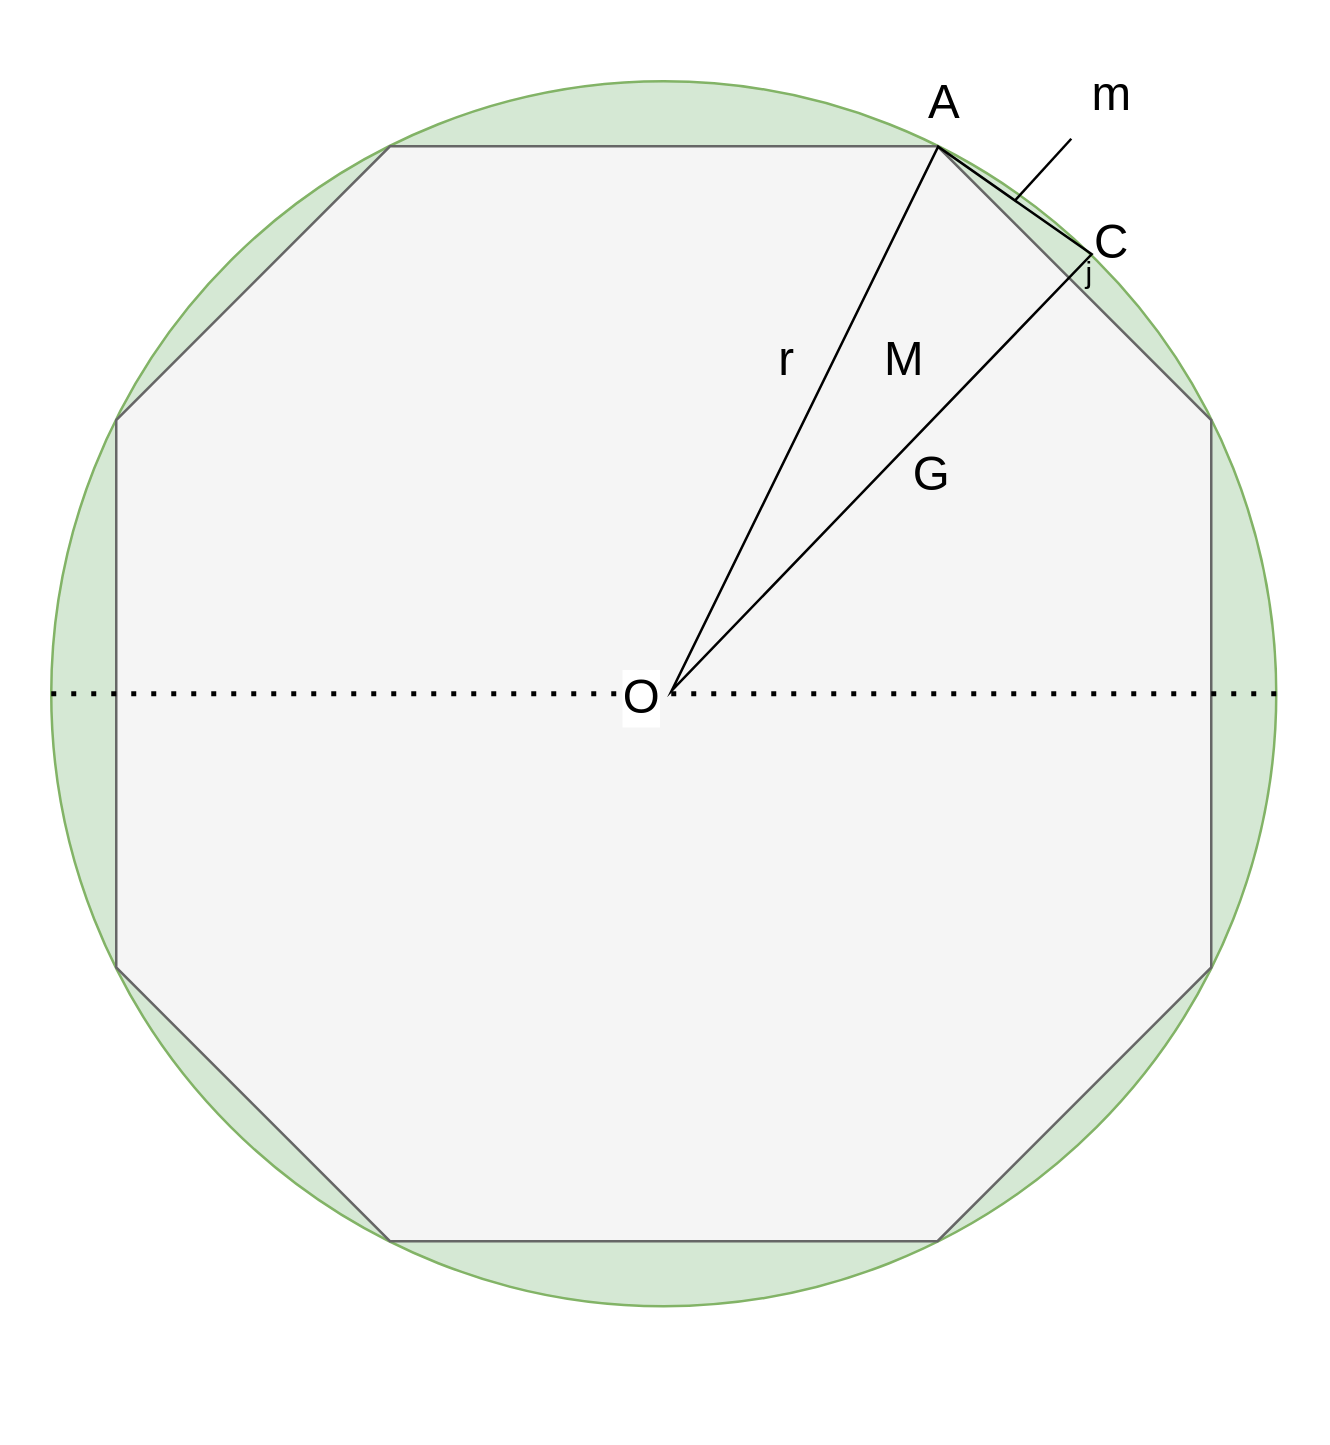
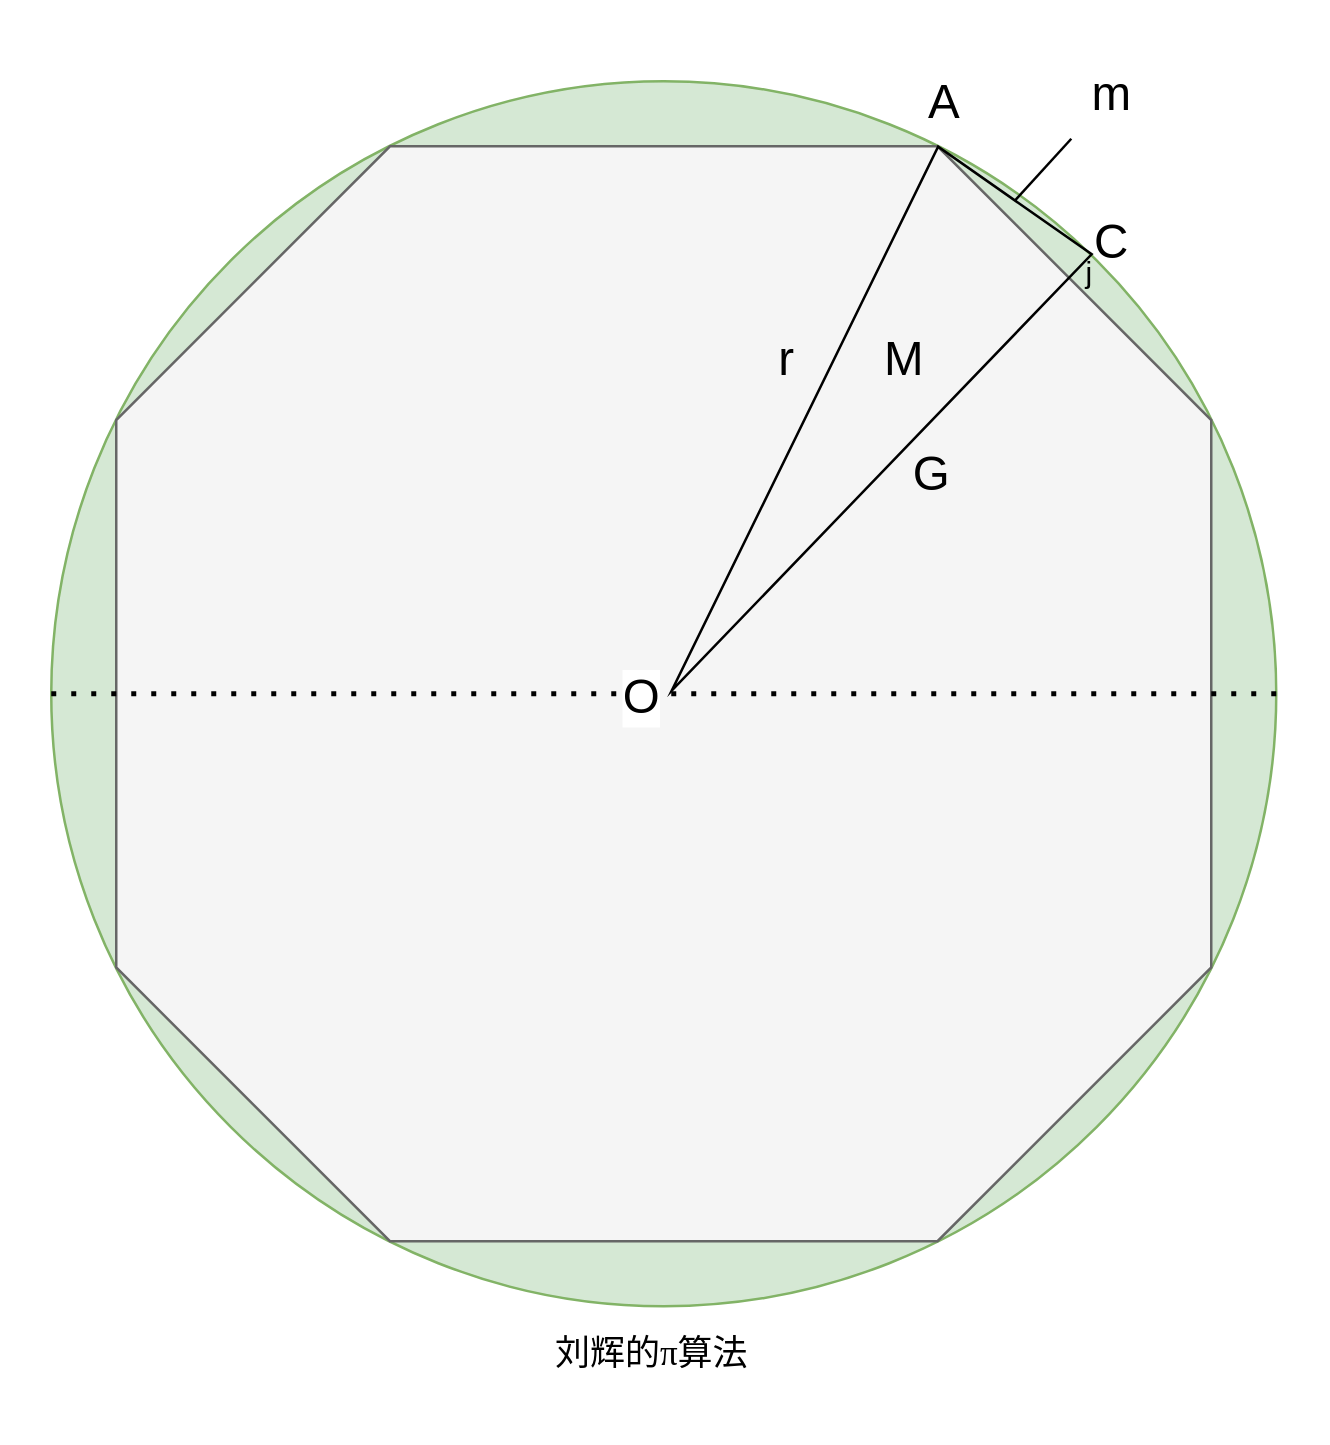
+ <mxCell id="15" value="&lt;font face=&quot;Comic Sans MS&quot; style=&quot;font-size: 14px;&quot;&gt;刘辉的π算法&lt;/font&gt;" style="text;html=1;align=center;verticalAlign=middle;resizable=0;points=[];autosize=1;strokeColor=none;fillColor=none;fontSize=12;" vertex="1" parent="1"><mxGeometry x="211.16" y="527" width="97" height="29" as="geometry" /></mxCell>
